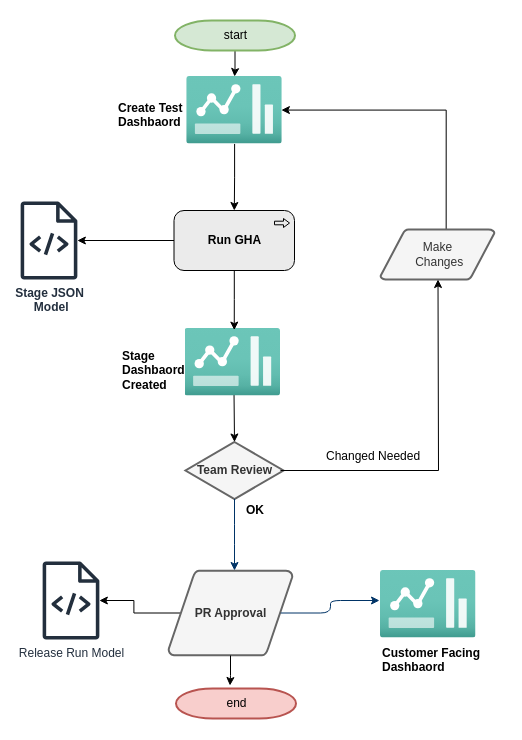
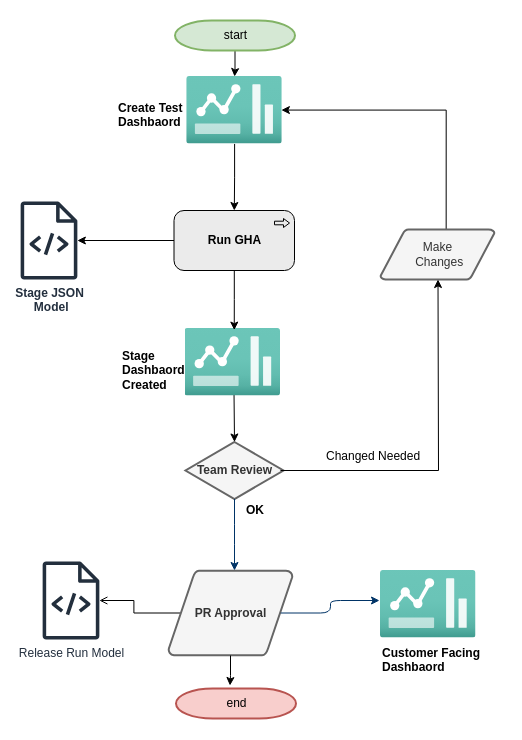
- <mxCell id="4" style="edgeStyle=orthogonalEdgeStyle;rounded=0;orthogonalLoop=1;jettySize=auto;html=1;exitX=0.095;exitY=0.5;exitDx=0;exitDy=0;exitPerimeter=0;" edge="1" parent="1" source="5" target="17"><mxGeometry relative="1" as="geometry" /></mxCell>
+ <mxCell id="4" style="edgeStyle=orthogonalEdgeStyle;rounded=0;orthogonalLoop=1;jettySize=auto;html=1;exitX=0.095;exitY=0.5;exitDx=0;exitDy=0;exitPerimeter=0;endArrow=open;" edge="1" parent="1" source="5" target="17"><mxGeometry relative="1" as="geometry" /></mxCell>
